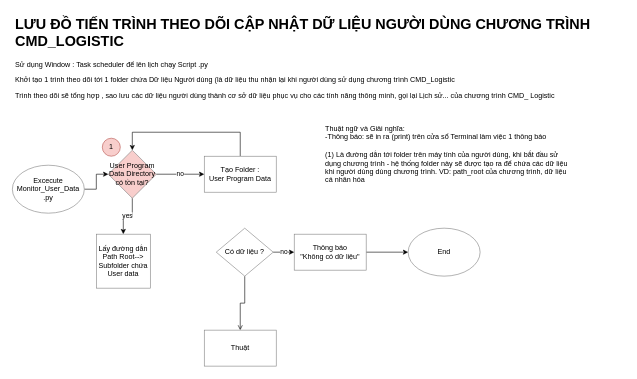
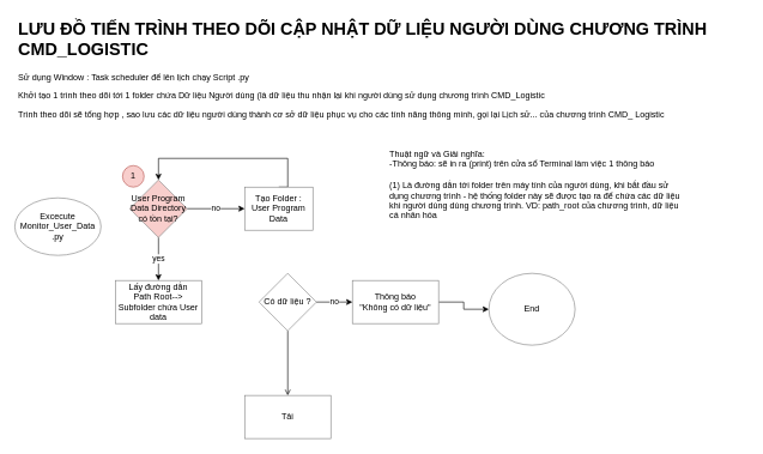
- <mxCell id="8" style="edgeStyle=orthogonalEdgeStyle;rounded=0;orthogonalLoop=1;jettySize=auto;html=1;entryX=0;entryY=0.5;entryDx=0;entryDy=0;" parent="1" source="9" target="4" edge="1"><mxGeometry relative="1" as="geometry" /></mxCell>
- <mxCell id="6" value="Tạo Folder :&lt;br&gt;User Program Data" style="rounded=0;whiteSpace=wrap;html=1;strokeColor=#808080;" parent="1" vertex="1"><mxGeometry x="340" y="260" width="120" height="60" as="geometry" /></mxCell>
+ <mxCell id="6" value="Tạo Folder :&lt;br&gt;User Program Data" style="rounded=0;whiteSpace=wrap;html=1;strokeColor=#808080;" parent="1" vertex="1"><mxGeometry x="340" y="260" width="95" height="60" as="geometry" /></mxCell>
- <mxCell id="13" value="Có dữ liệu ?" style="rhombus;whiteSpace=wrap;html=1;strokeColor=#808080;" parent="1" vertex="1"><mxGeometry x="360" y="380" width="95" height="80" as="geometry" /></mxCell>
+ <mxCell id="13" value="Có dữ liệu ?" style="rhombus;whiteSpace=wrap;html=1;strokeColor=#808080;" parent="1" vertex="1"><mxGeometry x="360" y="380" width="80" height="80" as="geometry" /></mxCell>
- <mxCell id="14" value="End" style="ellipse;whiteSpace=wrap;html=1;strokeColor=#808080;" parent="1" vertex="1"><mxGeometry x="680" y="380" width="120" height="80" as="geometry" /></mxCell>
+ <mxCell id="14" value="End" style="ellipse;whiteSpace=wrap;html=1;strokeColor=#808080;" parent="1" vertex="1"><mxGeometry x="680" y="380" width="120" height="100" as="geometry" /></mxCell>
- <mxCell id="7" value="Lấy đường dẫn&lt;br&gt;Path Root--&amp;gt; Subfolder chứa User data" style="rounded=0;whiteSpace=wrap;html=1;strokeColor=#808080;" parent="1" vertex="1"><mxGeometry x="160" y="390" width="90" height="90" as="geometry" /></mxCell>
+ <mxCell id="7" value="Lấy đường dẫn&lt;br&gt;Path Root--&amp;gt; Subfolder chứa User data" style="rounded=0;whiteSpace=wrap;html=1;strokeColor=#808080;" parent="1" vertex="1"><mxGeometry x="160" y="390" width="120" height="60" as="geometry" /></mxCell>
- <mxCell id="19" value="Thuật" style="whiteSpace=wrap;html=1;strokeColor=#808080;" parent="1" vertex="1"><mxGeometry x="340" y="550" width="120" height="60" as="geometry" /></mxCell>
+ <mxCell id="19" value="Tải" style="whiteSpace=wrap;html=1;strokeColor=#808080;" parent="1" vertex="1"><mxGeometry x="340" y="550" width="120" height="60" as="geometry" /></mxCell>
